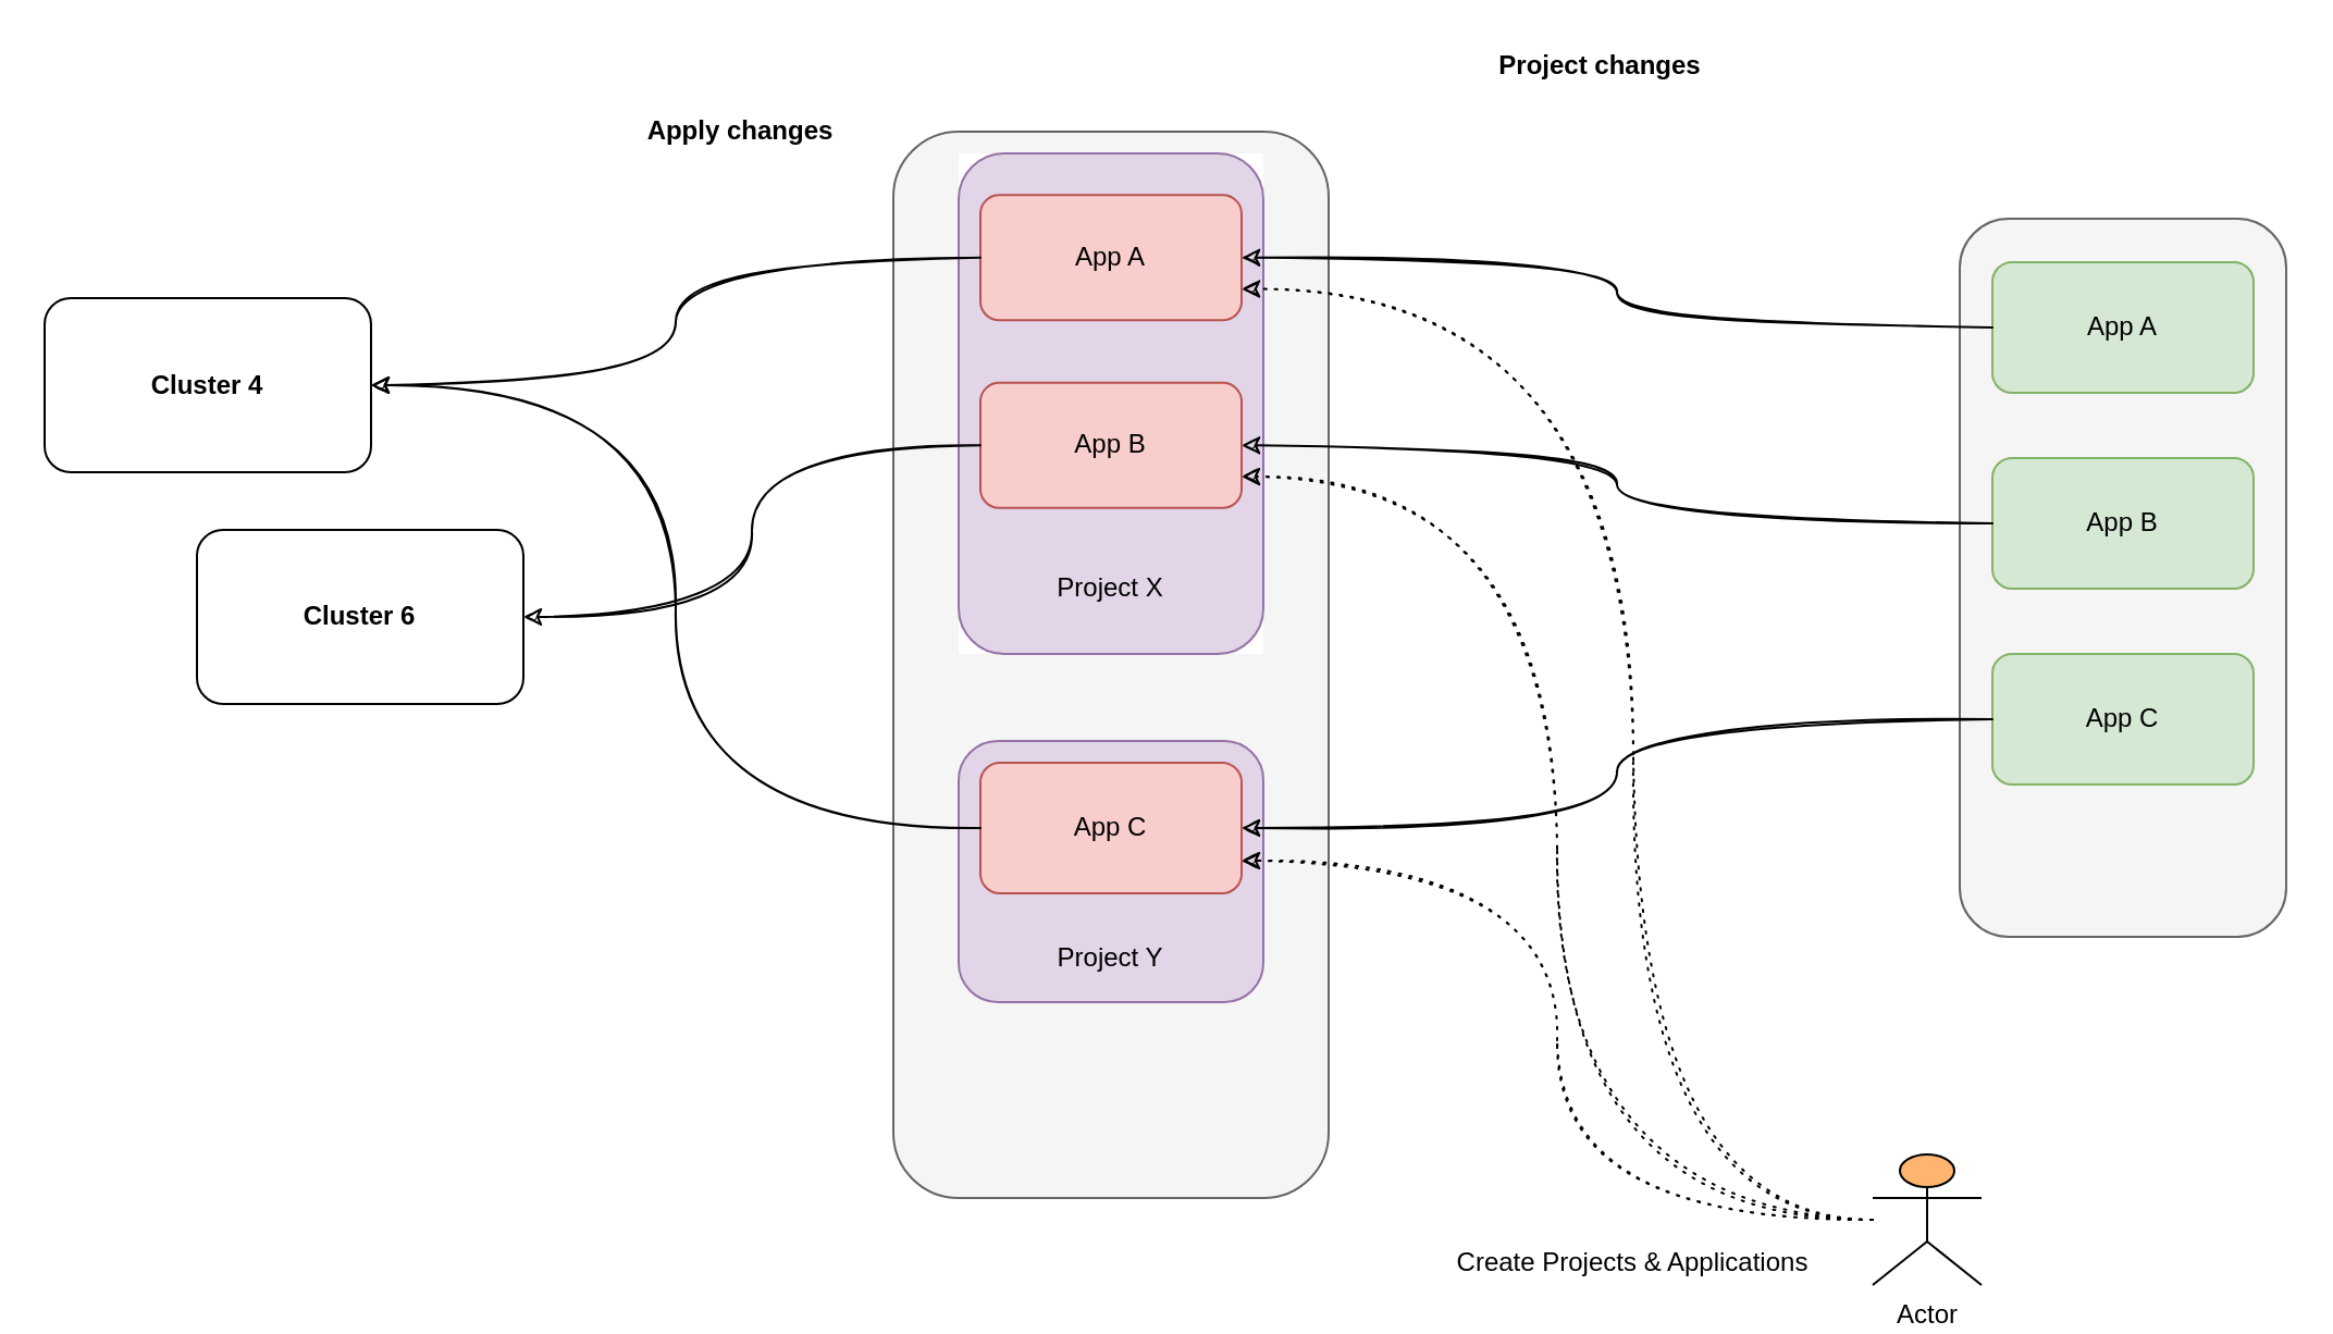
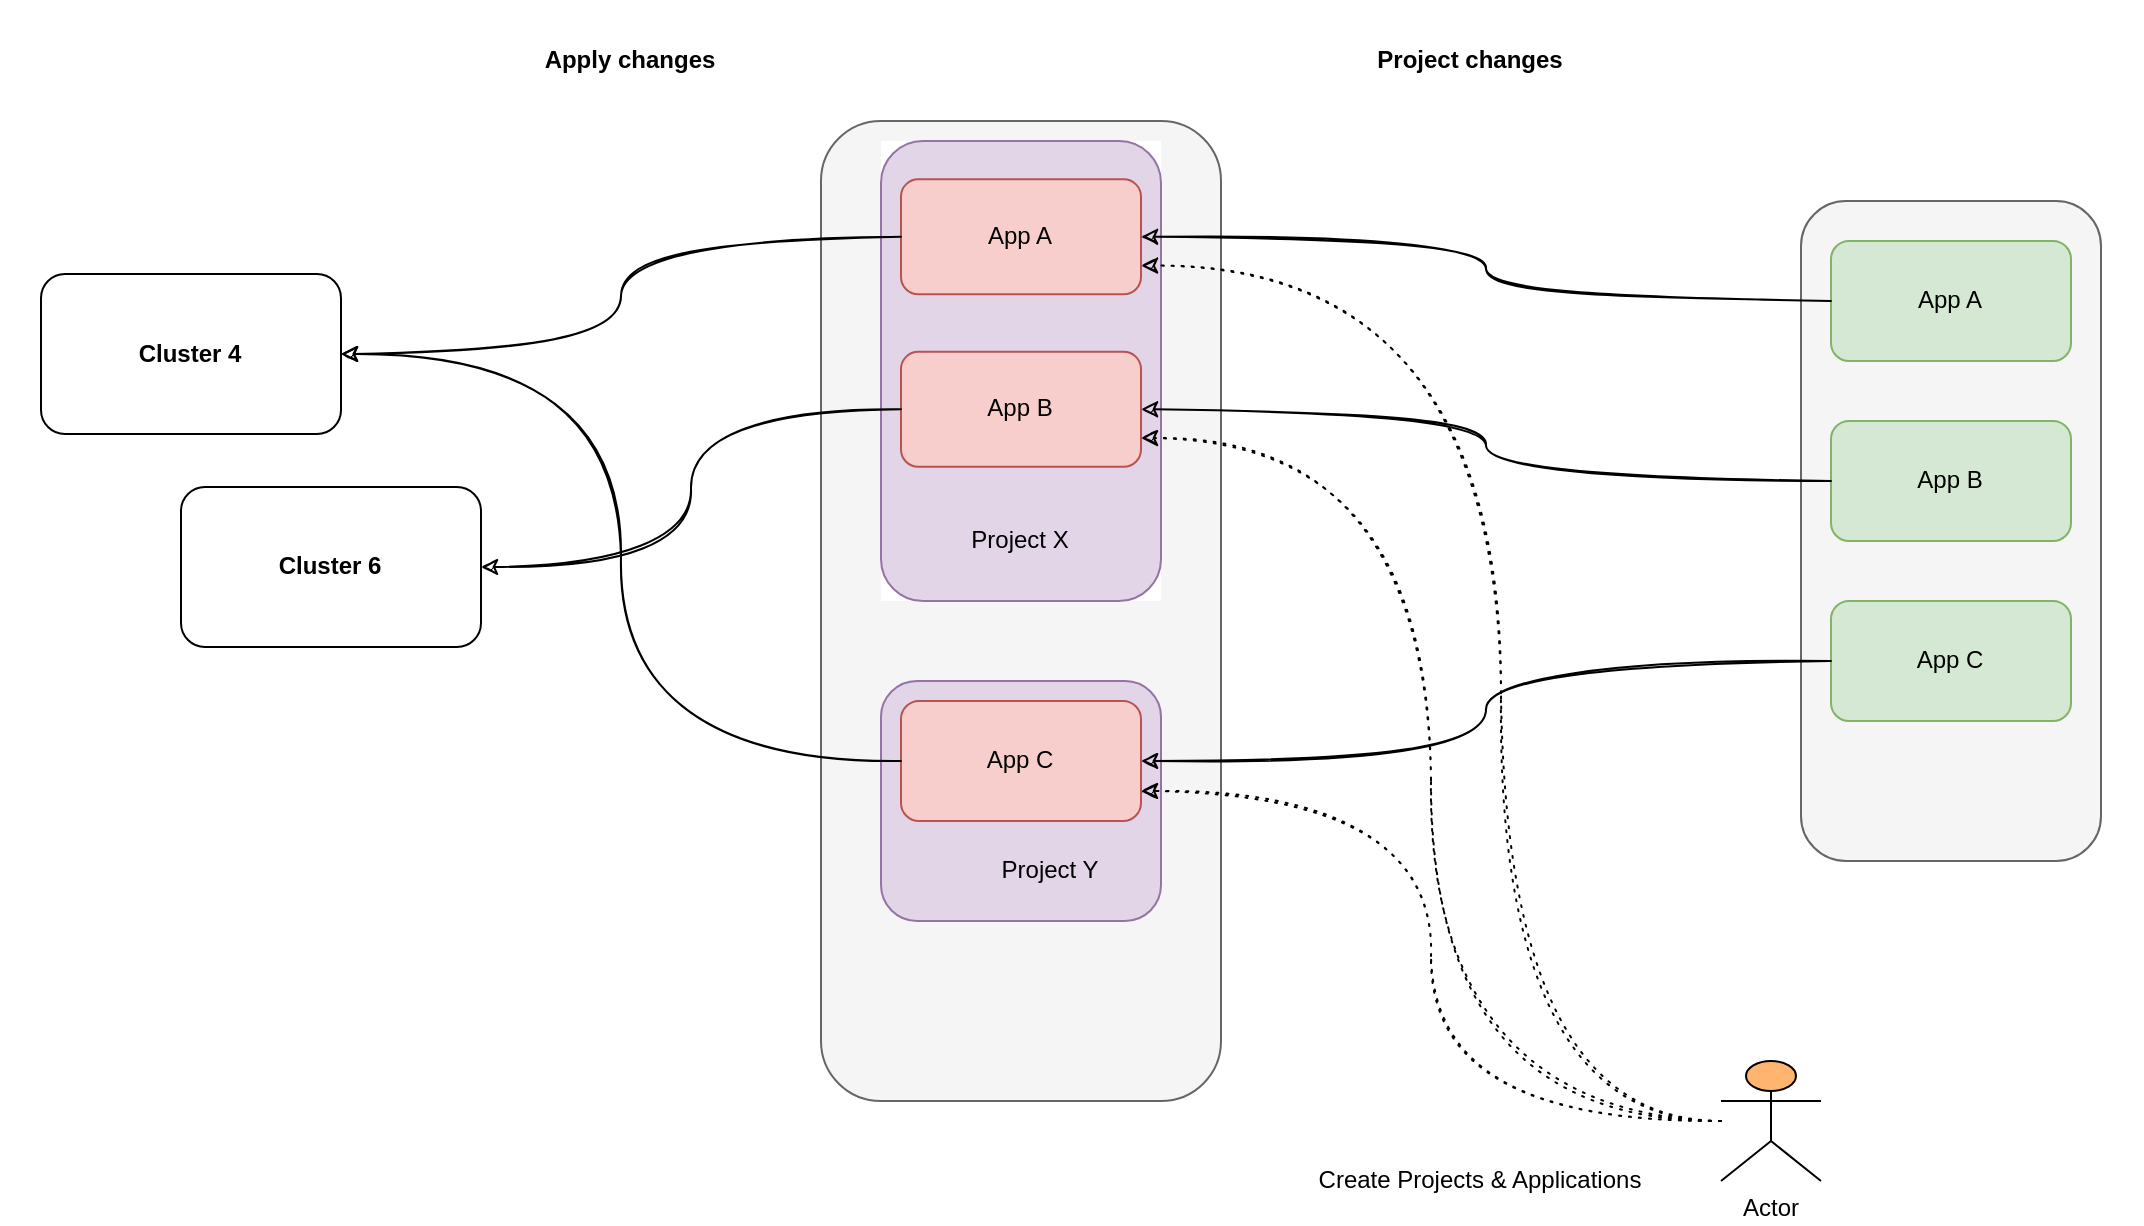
- <mxCell id="24" value="Apply changes" style="text;html=1;strokeColor=none;fillColor=none;align=center;verticalAlign=middle;whiteSpace=wrap;rounded=0;fontStyle=1" vertex="1" parent="1"><mxGeometry x="285" y="50" width="110" height="20" as="geometry" /></mxCell>
+ <mxCell id="24" value="Apply changes" style="text;html=1;strokeColor=none;fillColor=none;align=center;verticalAlign=middle;whiteSpace=wrap;rounded=0;fontStyle=1" vertex="1" parent="1"><mxGeometry x="260" y="20" width="110" height="20" as="geometry" /></mxCell>
- <mxCell id="5" value="Project Y" style="text;html=1;strokeColor=none;fillColor=none;align=center;verticalAlign=middle;whiteSpace=wrap;rounded=0;" vertex="1" parent="2"><mxGeometry x="60" y="370" width="80" height="20" as="geometry" /></mxCell>
+ <mxCell id="5" value="Project Y" style="text;html=1;strokeColor=none;fillColor=none;align=center;verticalAlign=middle;whiteSpace=wrap;rounded=0;" vertex="1" parent="2"><mxGeometry x="75" y="365" width="80" height="20" as="geometry" /></mxCell>
- <mxCell id="38" value="Create Projects &amp;amp; Applications" style="text;html=1;strokeColor=none;fillColor=none;align=center;verticalAlign=middle;whiteSpace=wrap;rounded=0;dashed=1;dashPattern=1 4;" vertex="1" parent="1"><mxGeometry x="650" y="570" width="200" height="20" as="geometry" /></mxCell>
+ <mxCell id="38" value="Create Projects &amp;amp; Applications" style="text;html=1;strokeColor=none;fillColor=none;align=center;verticalAlign=middle;whiteSpace=wrap;rounded=0;dashed=1;dashPattern=1 4;" vertex="1" parent="1"><mxGeometry x="640" y="580" width="200" height="20" as="geometry" /></mxCell>
